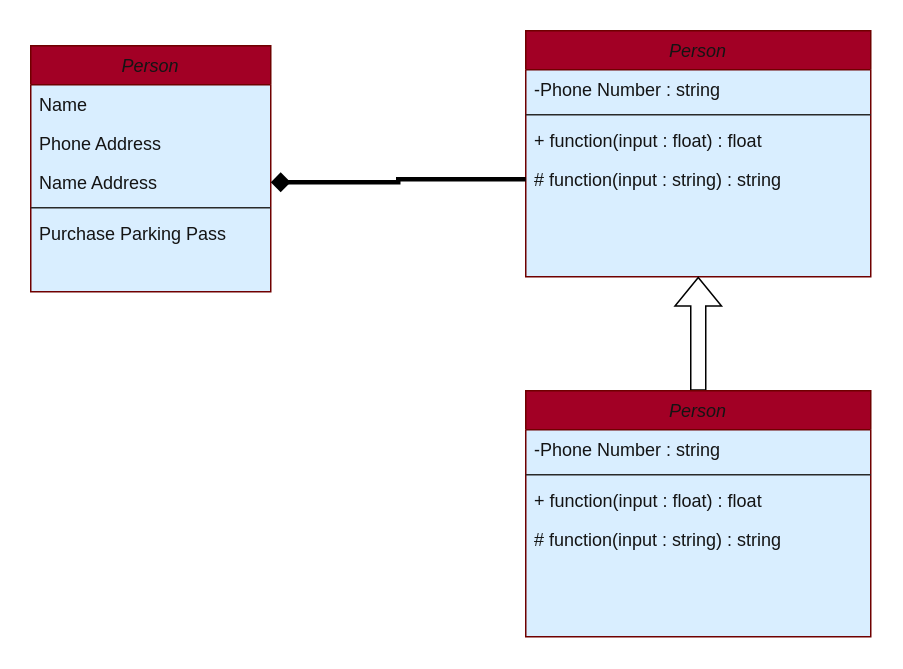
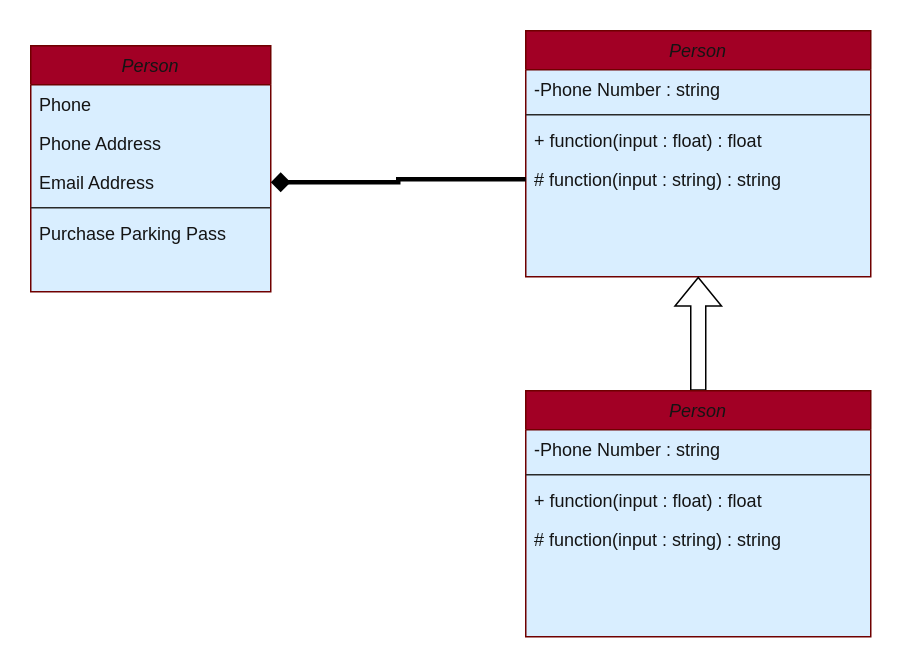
- <mxCell id="8" value="Name" style="text;align=left;verticalAlign=top;spacingLeft=4;spacingRight=4;overflow=hidden;rotatable=0;points=[[0,0.5],[1,0.5]];portConstraint=eastwest;fontColor=#141414;labelBackgroundColor=none;strokeColor=none;gradientColor=none;" vertex="1" parent="7"><mxGeometry y="26" width="160" height="26" as="geometry" /></mxCell>
+ <mxCell id="8" value="Phone" style="text;align=left;verticalAlign=top;spacingLeft=4;spacingRight=4;overflow=hidden;rotatable=0;points=[[0,0.5],[1,0.5]];portConstraint=eastwest;fontColor=#141414;labelBackgroundColor=none;strokeColor=none;gradientColor=none;" vertex="1" parent="7"><mxGeometry y="26" width="160" height="26" as="geometry" /></mxCell>
- <mxCell id="10" value="Name Address" style="text;align=left;verticalAlign=top;spacingLeft=4;spacingRight=4;overflow=hidden;rotatable=0;points=[[0,0.5],[1,0.5]];portConstraint=eastwest;rounded=0;shadow=0;html=0;fontColor=#141414;labelBackgroundColor=none;strokeColor=none;gradientColor=none;" vertex="1" parent="7"><mxGeometry y="78" width="160" height="26" as="geometry" /></mxCell>
+ <mxCell id="10" value="Email Address" style="text;align=left;verticalAlign=top;spacingLeft=4;spacingRight=4;overflow=hidden;rotatable=0;points=[[0,0.5],[1,0.5]];portConstraint=eastwest;rounded=0;shadow=0;html=0;fontColor=#141414;labelBackgroundColor=none;strokeColor=none;gradientColor=none;" vertex="1" parent="7"><mxGeometry y="78" width="160" height="26" as="geometry" /></mxCell>
